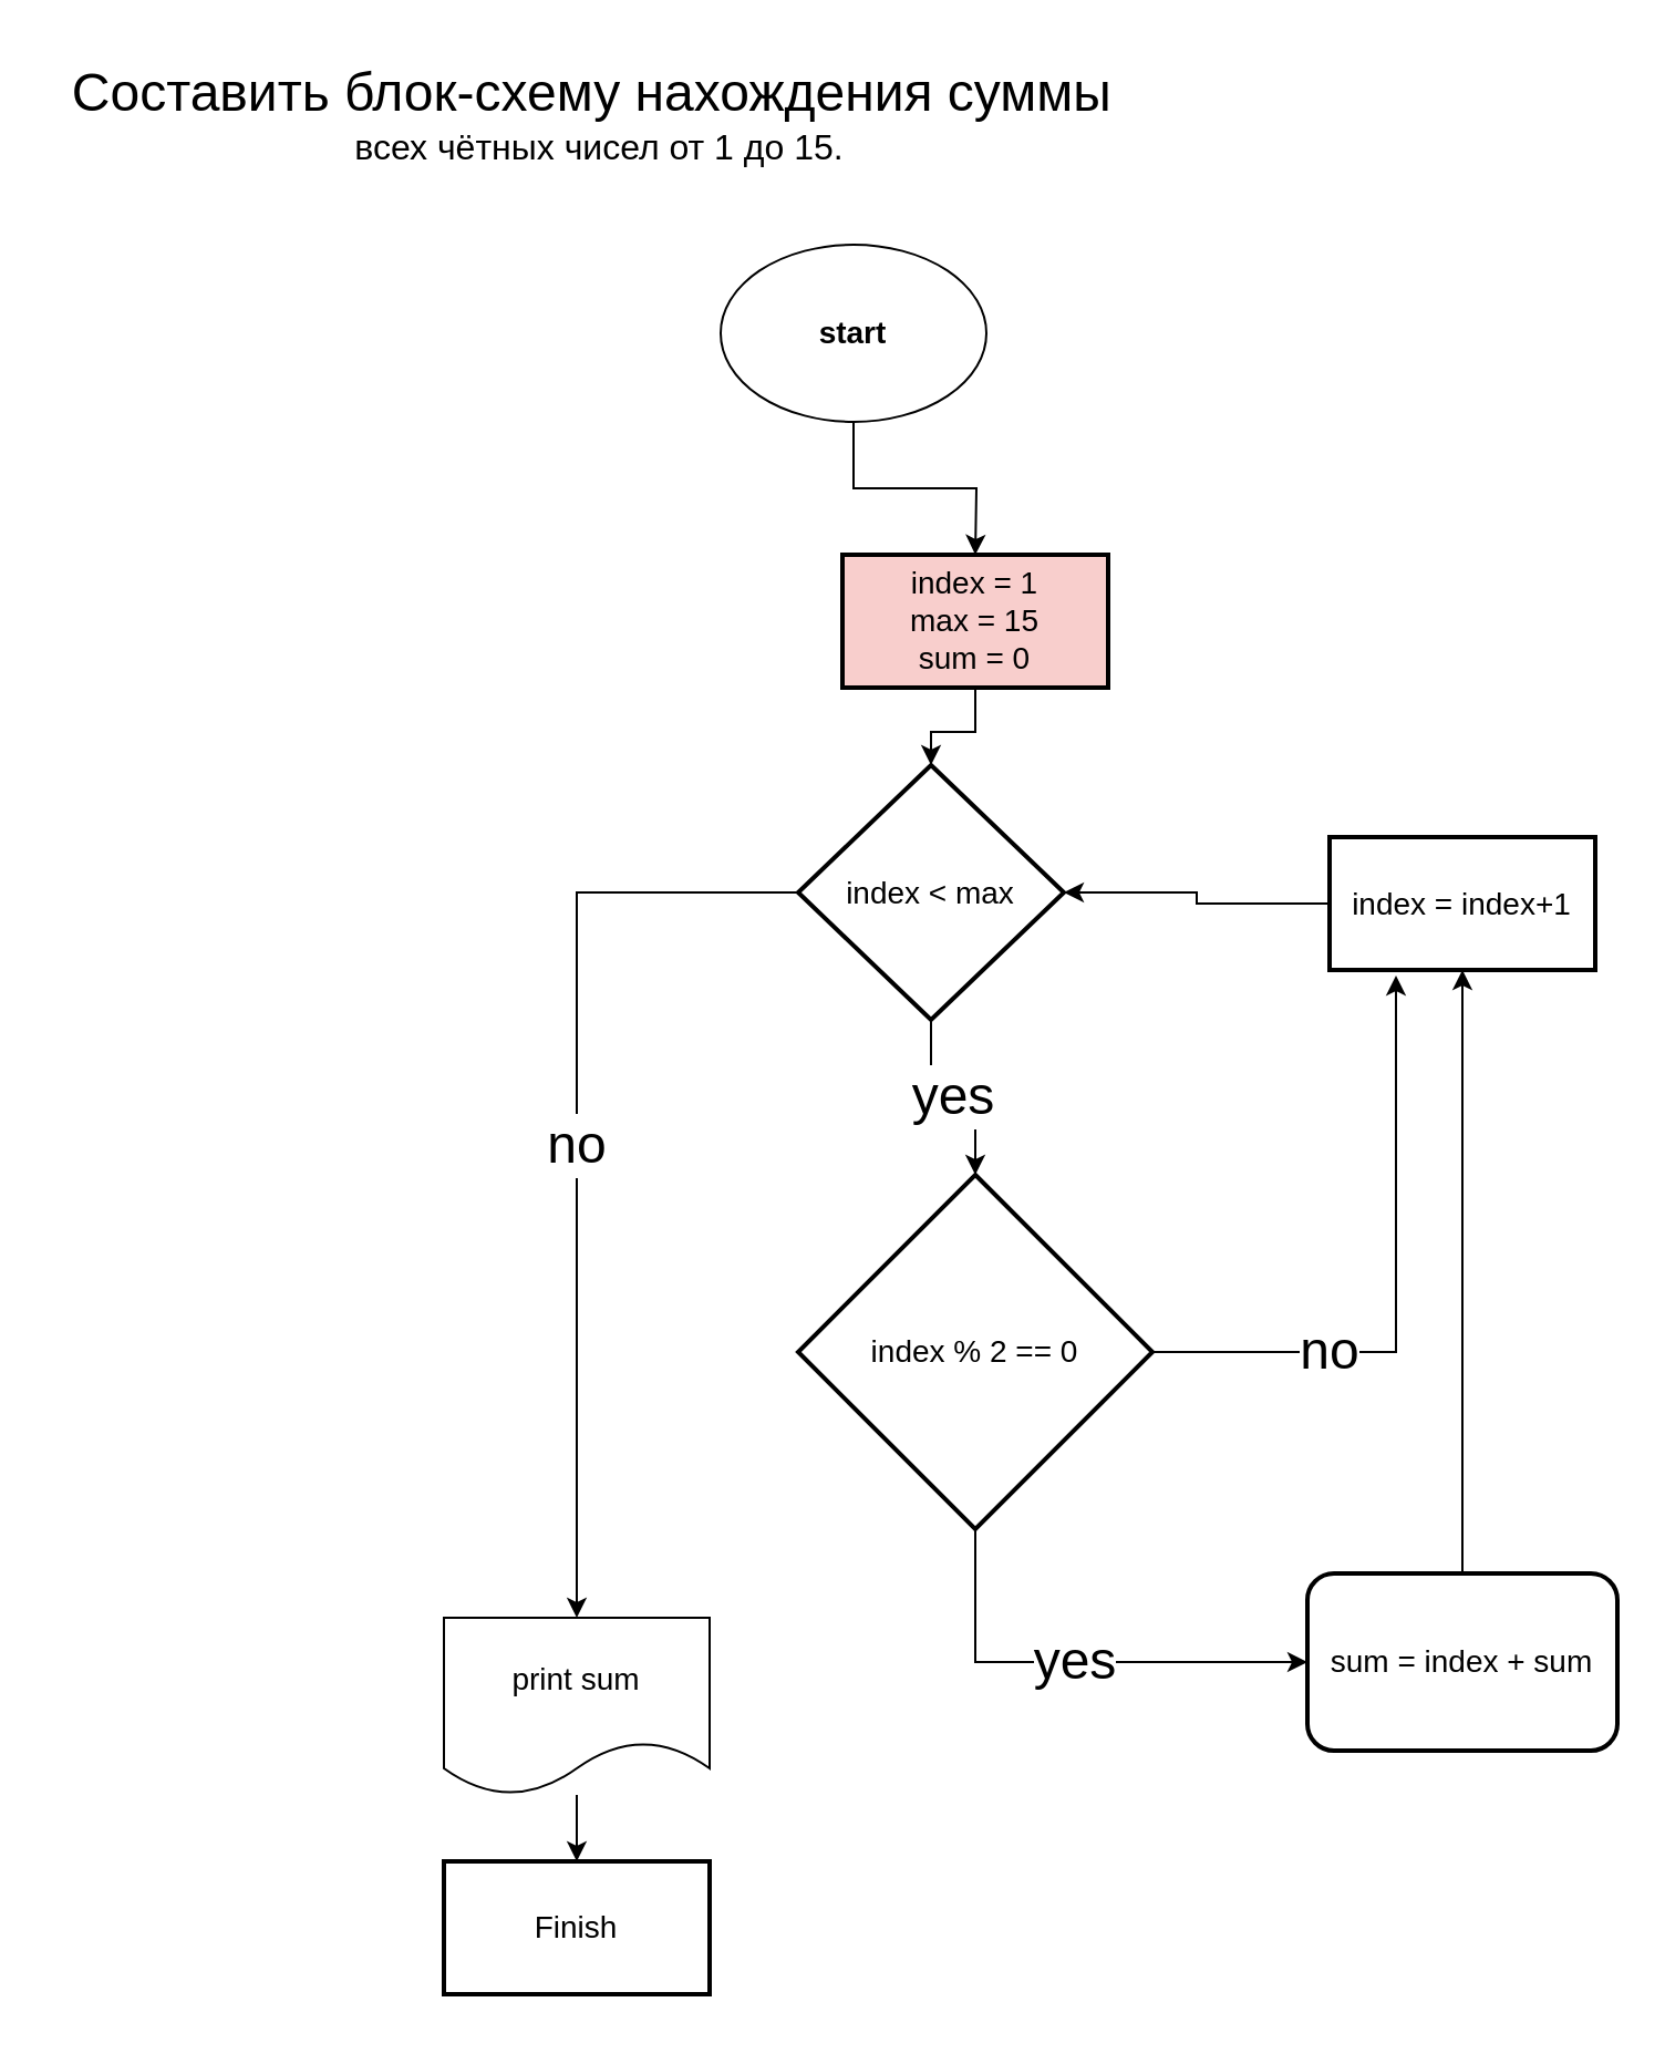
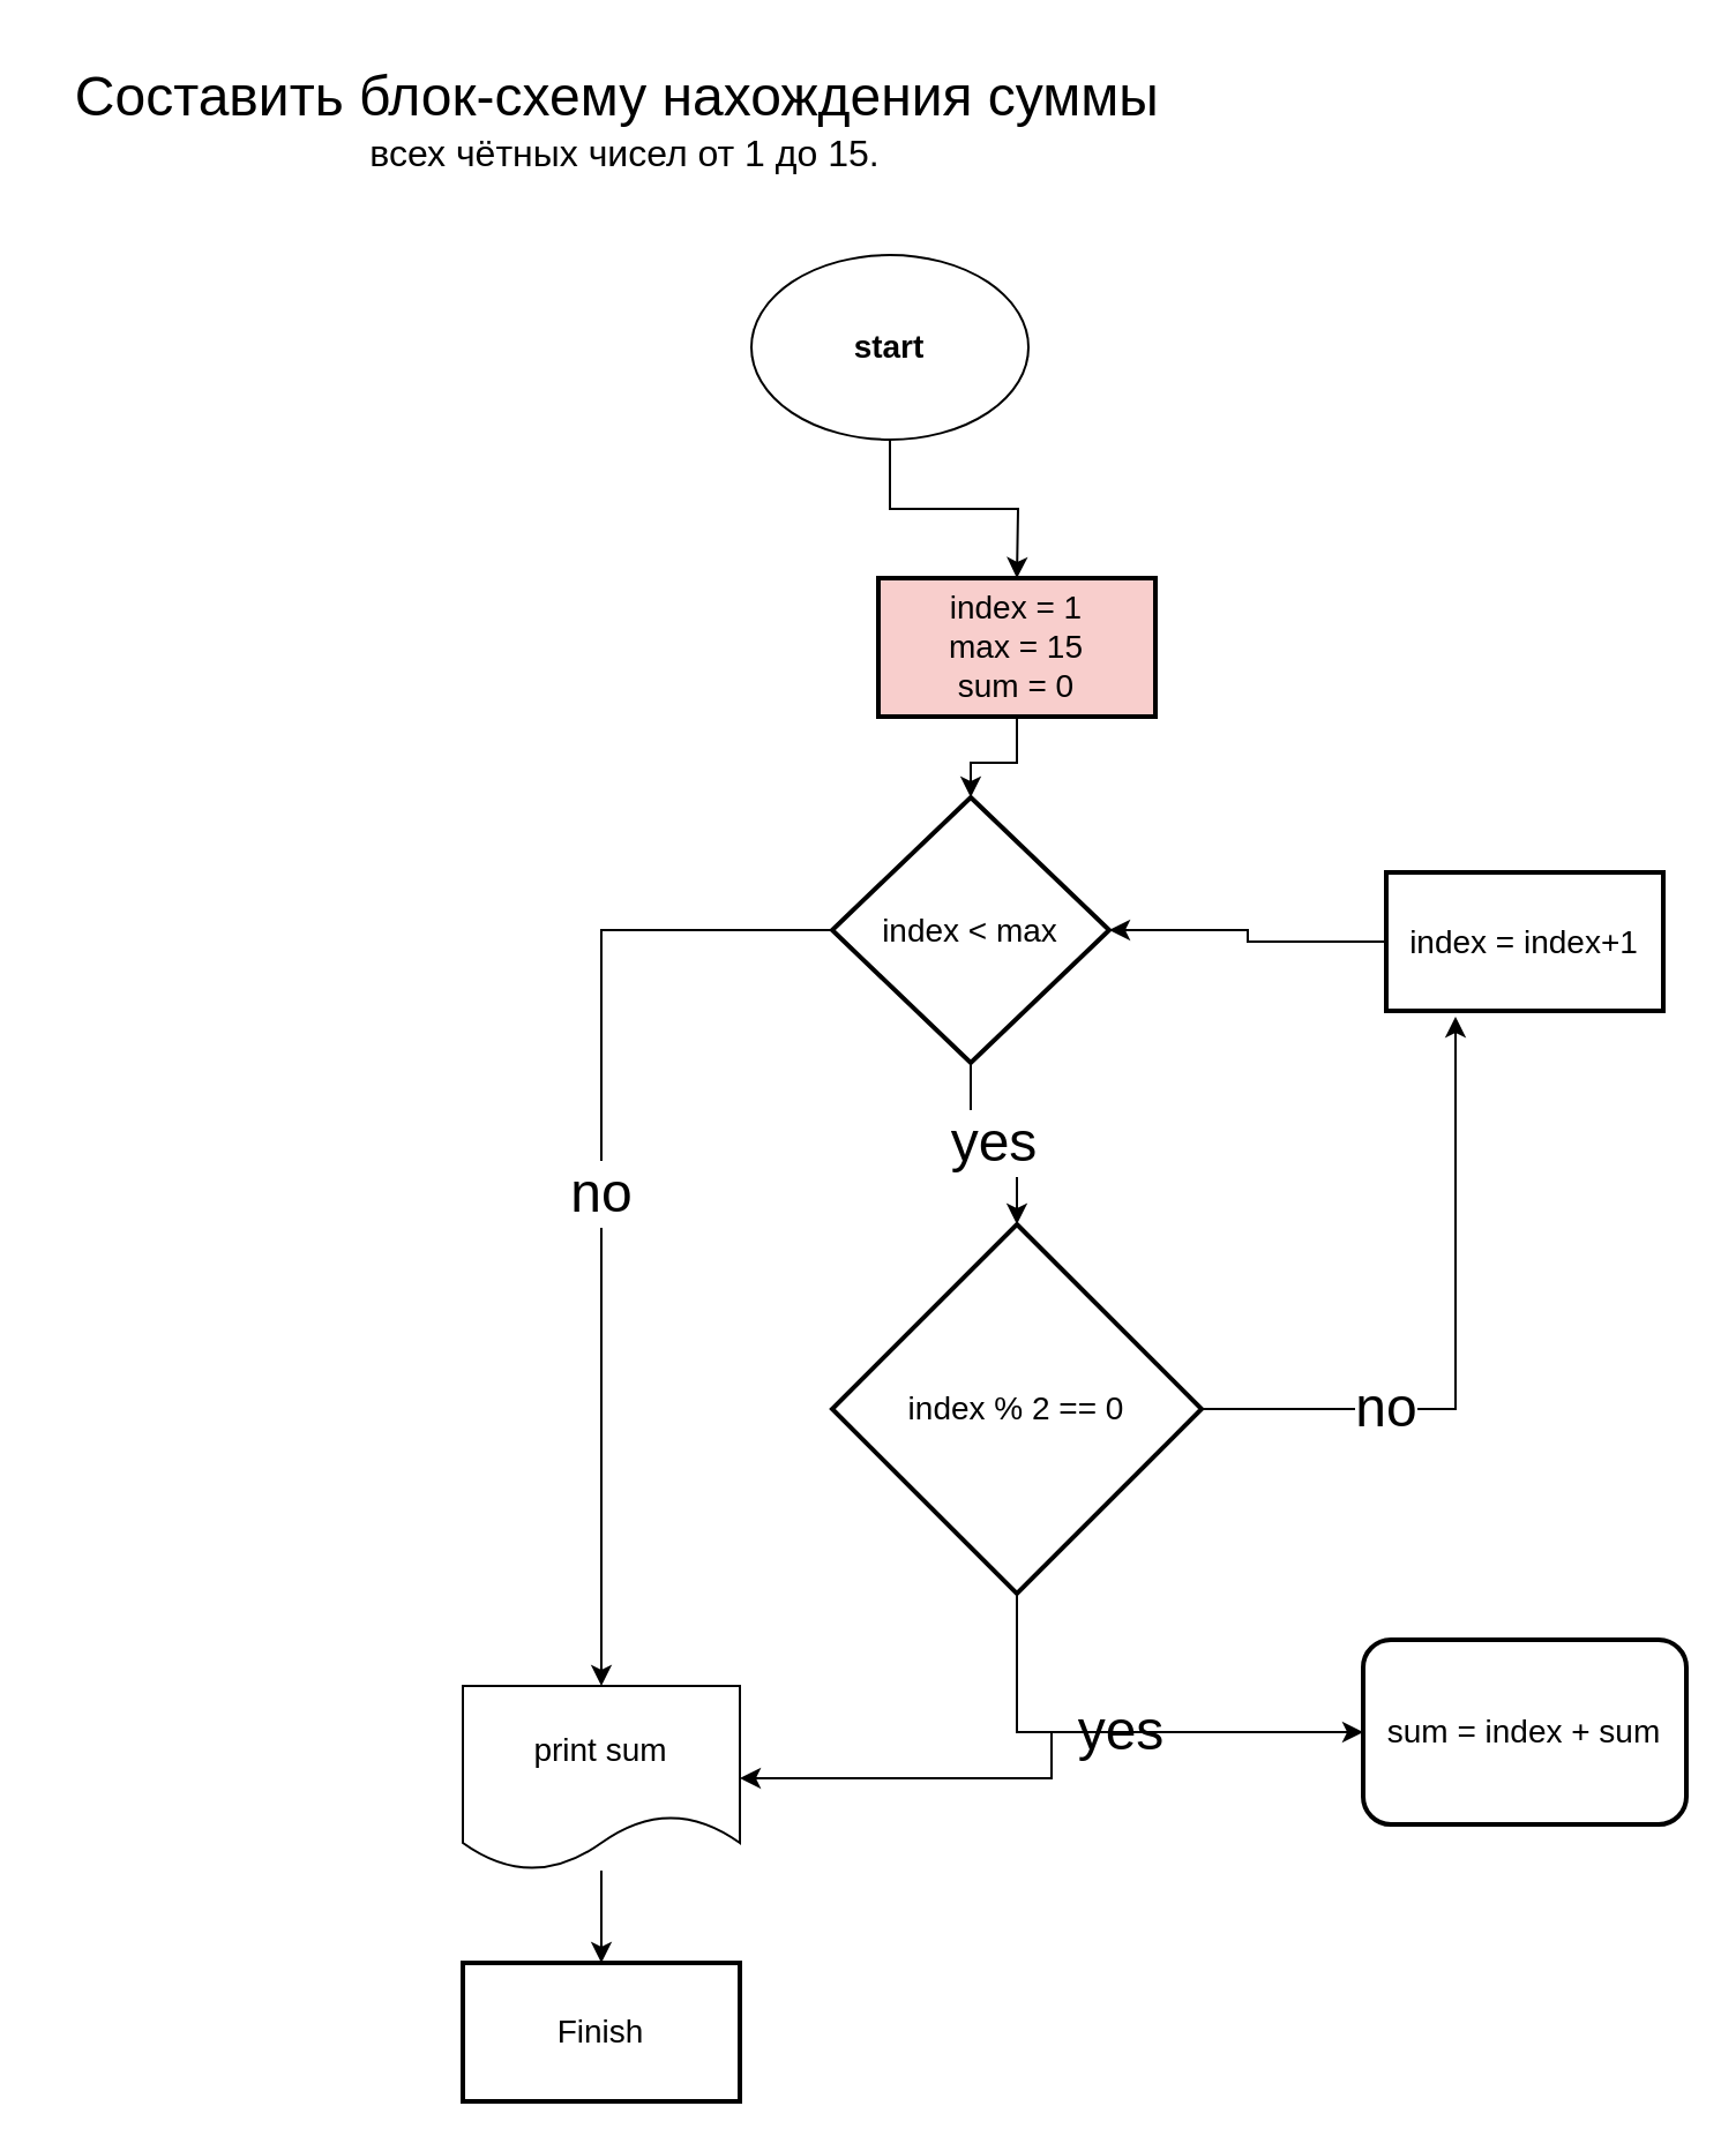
- <mxCell id="18" value="" style="edgeStyle=orthogonalEdgeStyle;rounded=0;orthogonalLoop=1;jettySize=auto;html=1;fontSize=24;" edge="1" parent="1" source="19" target="13"><mxGeometry relative="1" as="geometry" /></mxCell>
+ <mxCell id="18" value="" style="edgeStyle=orthogonalEdgeStyle;rounded=0;orthogonalLoop=1;jettySize=auto;html=1;fontSize=24;" edge="1" parent="1" source="19" target="17"><mxGeometry relative="1" as="geometry" /></mxCell>
- <mxCell id="11" value="Finish" style="whiteSpace=wrap;html=1;fontSize=14;strokeWidth=2;" vertex="1" parent="1"><mxGeometry x="200" y="840" width="120" height="60" as="geometry" /></mxCell>
+ <mxCell id="11" value="Finish" style="whiteSpace=wrap;html=1;fontSize=14;strokeWidth=2;" vertex="1" parent="1"><mxGeometry x="200" y="850" width="120" height="60" as="geometry" /></mxCell>
